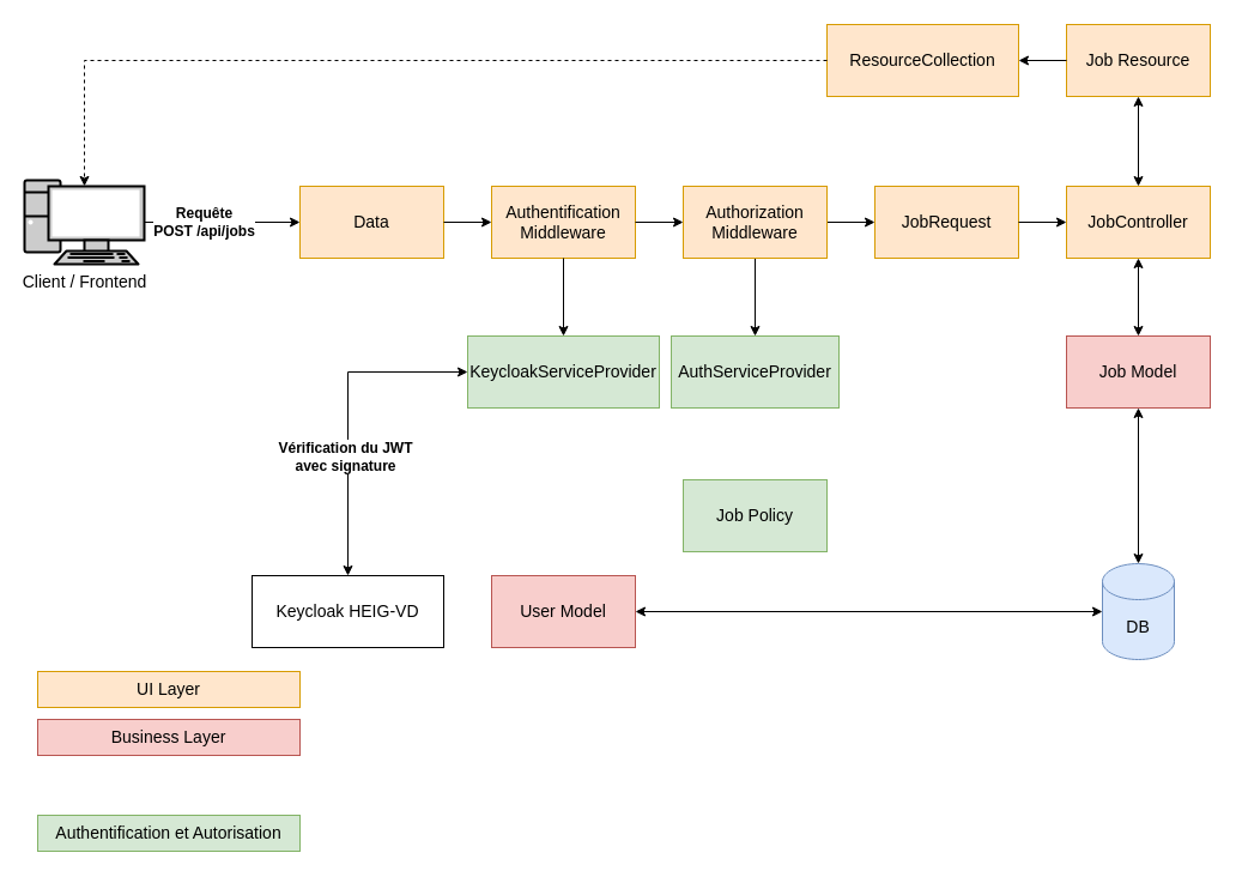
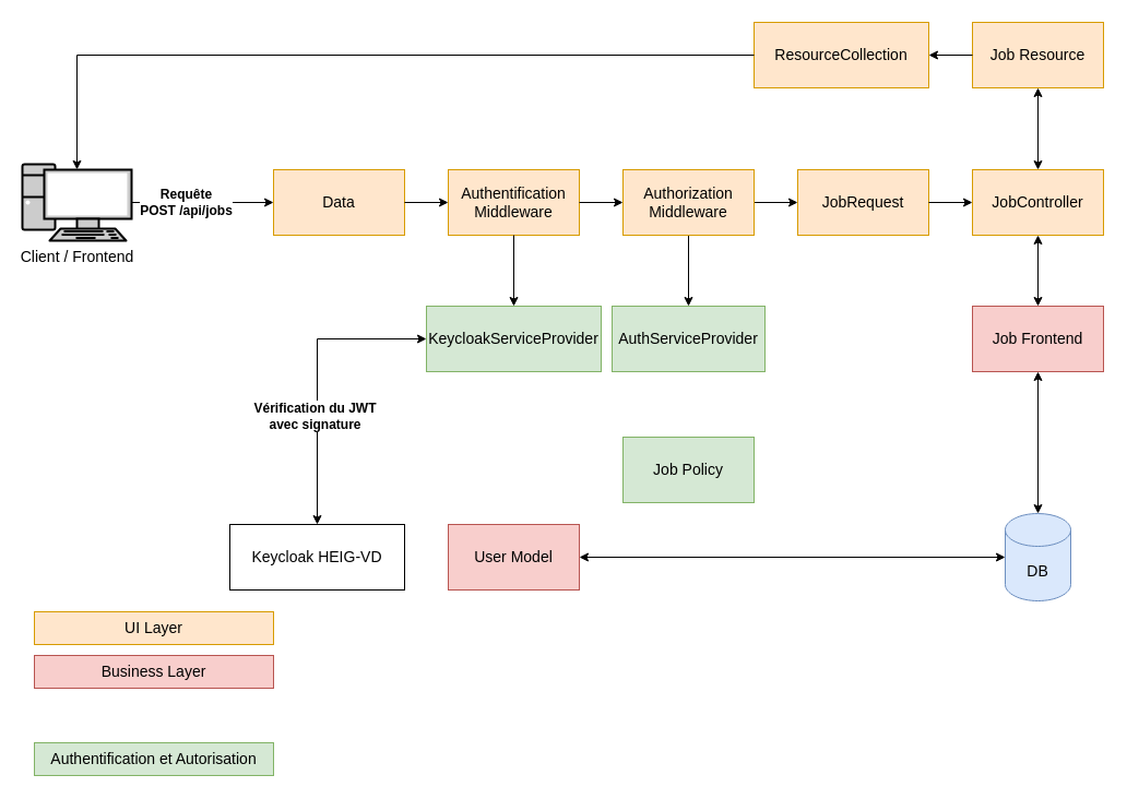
- <mxCell id="25" value="" style="endArrow=classic;html=1;rounded=0;exitX=0;exitY=0.5;exitDx=0;exitDy=0;entryX=0.5;entryY=0.07;entryDx=0;entryDy=0;entryPerimeter=0;dashed=1;" parent="1" source="20" target="21" edge="1"><mxGeometry width="50" height="50" relative="1" as="geometry"><mxPoint x="530" y="540" as="sourcePoint" /><mxPoint x="580" y="490" as="targetPoint" /><Array as="points"><mxPoint x="70" y="50" /></Array></mxGeometry></mxCell>
+ <mxCell id="25" value="" style="endArrow=classic;html=1;rounded=0;exitX=0;exitY=0.5;exitDx=0;exitDy=0;entryX=0.5;entryY=0.07;entryDx=0;entryDy=0;entryPerimeter=0;" parent="1" source="20" target="21" edge="1"><mxGeometry width="50" height="50" relative="1" as="geometry"><mxPoint x="530" y="540" as="sourcePoint" /><mxPoint x="580" y="490" as="targetPoint" /><Array as="points"><mxPoint x="70" y="50" /></Array></mxGeometry></mxCell>
- <mxCell id="2" value="Job Model" style="rounded=0;whiteSpace=wrap;html=1;fillColor=#f8cecc;strokeColor=#b85450;fontSize=14;" parent="1" vertex="1"><mxGeometry x="890" y="280" width="120" height="60" as="geometry" /></mxCell>
+ <mxCell id="2" value="Job Frontend" style="rounded=0;whiteSpace=wrap;html=1;fillColor=#f8cecc;strokeColor=#b85450;fontSize=14;" parent="1" vertex="1"><mxGeometry x="890" y="280" width="120" height="60" as="geometry" /></mxCell>
